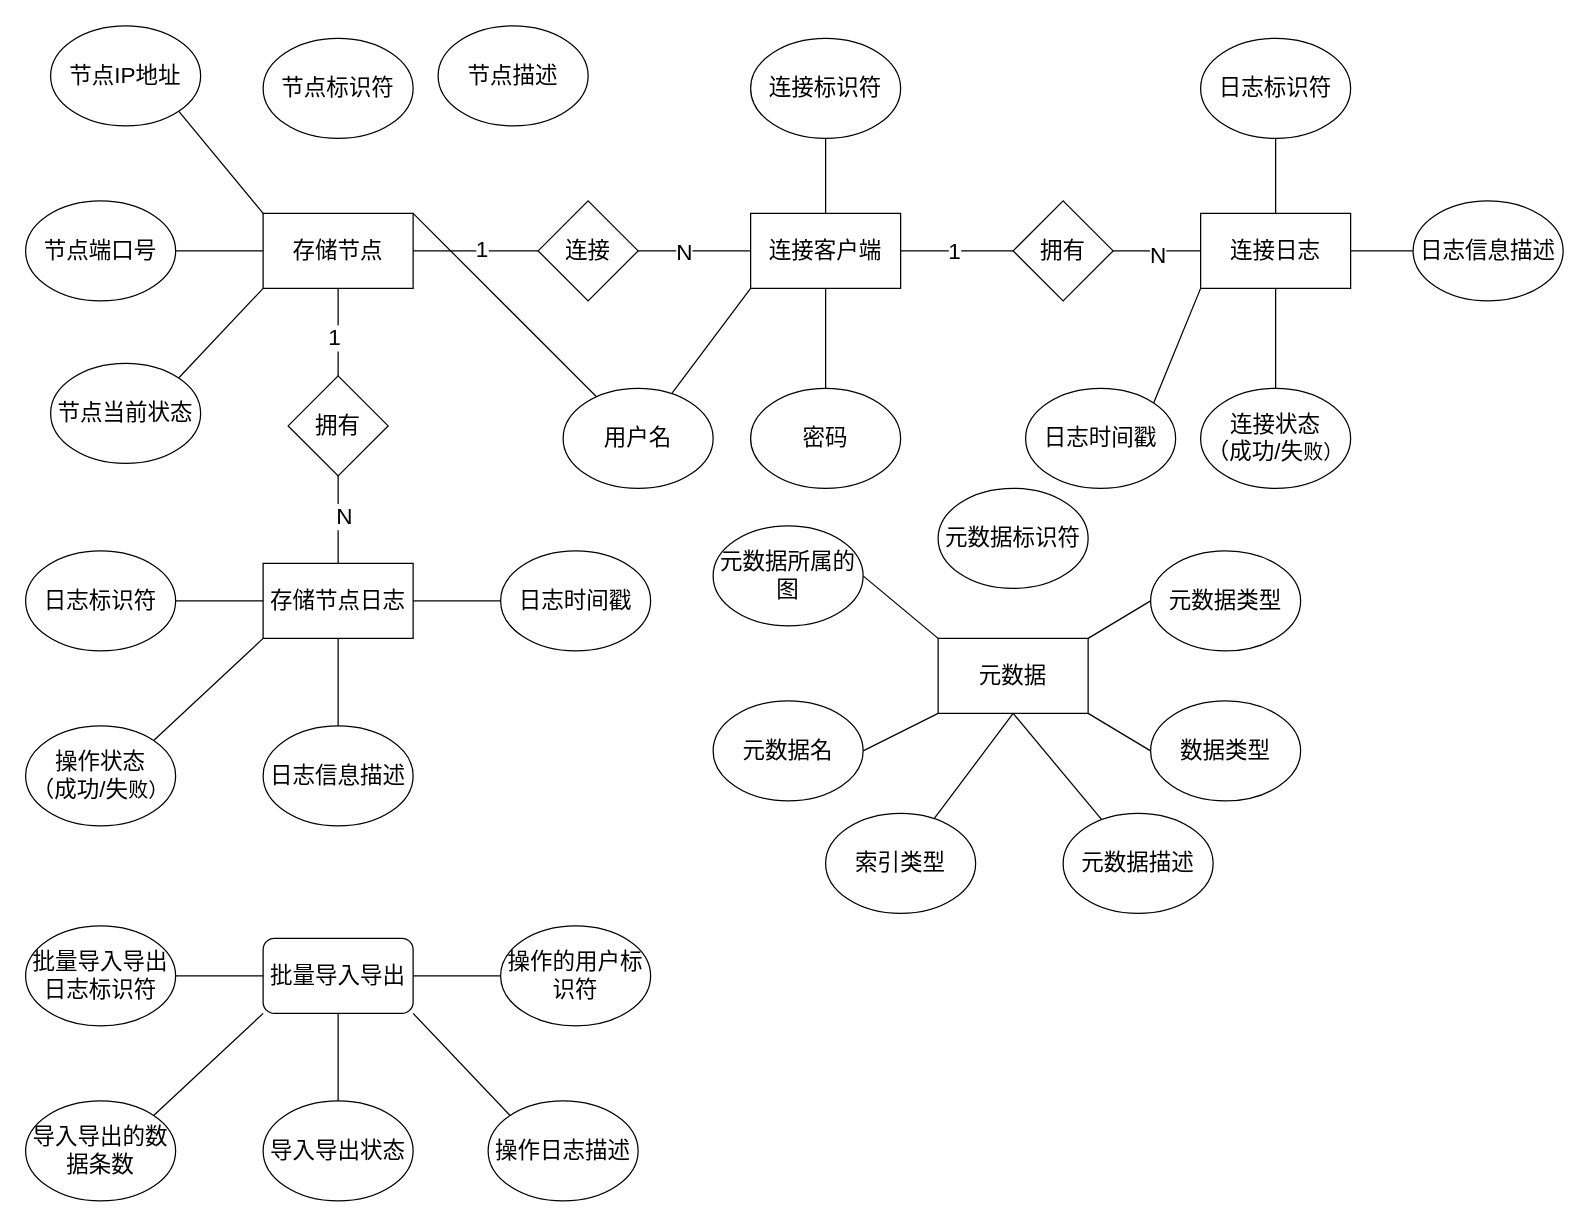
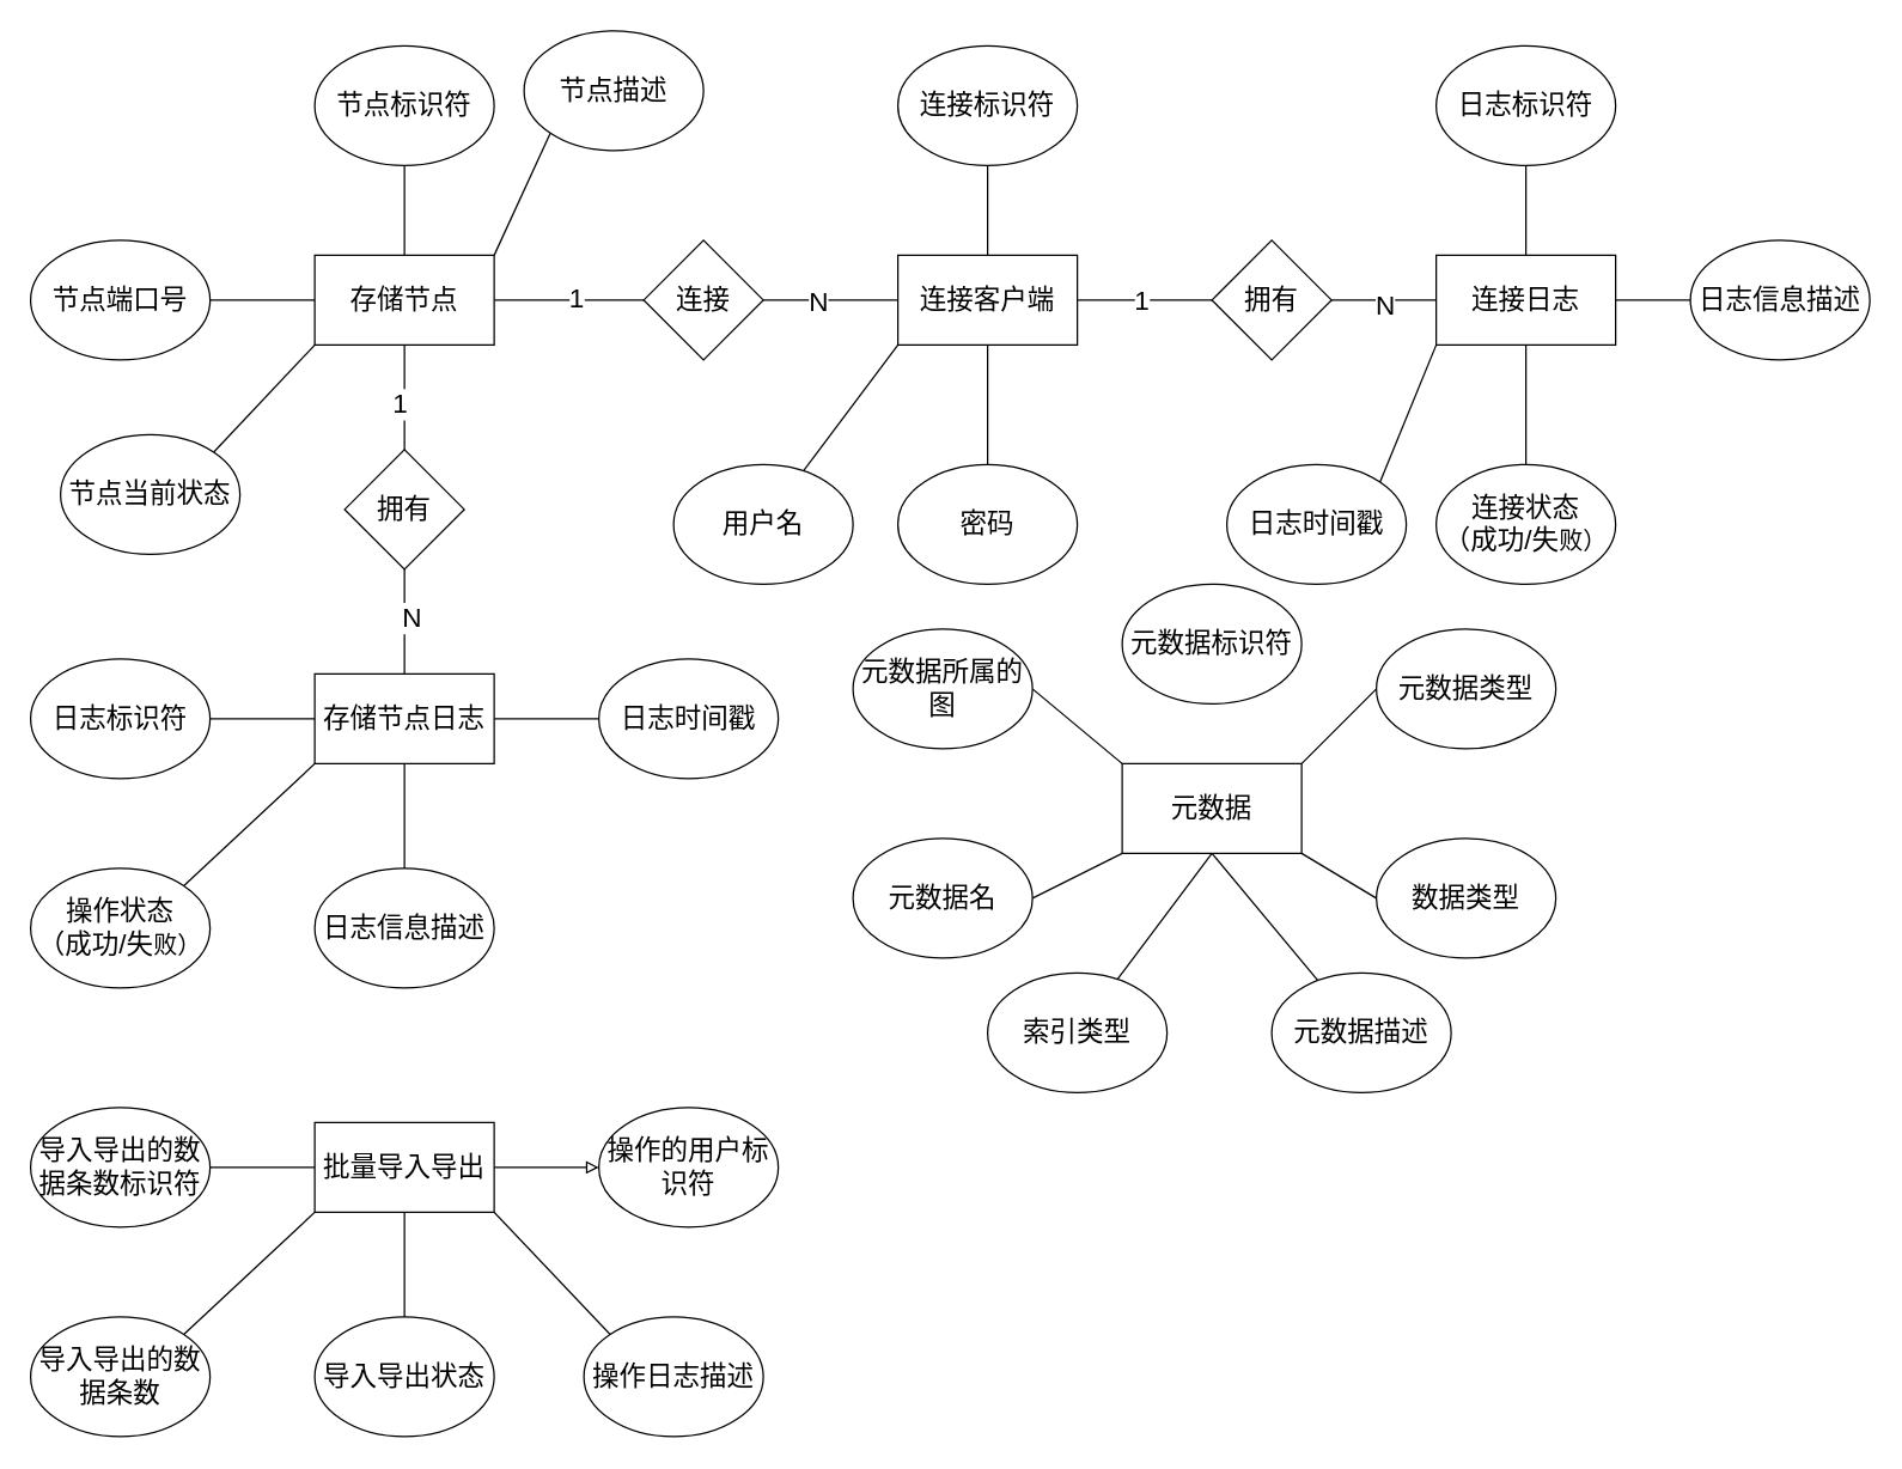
- <mxCell id="14" value="&lt;font style=&quot;font-size: 18px;&quot;&gt;节点IP地址&lt;/font&gt;" style="ellipse;whiteSpace=wrap;html=1;" parent="1" vertex="1"><mxGeometry x="40" y="20" width="120" height="80" as="geometry" /></mxCell>
- <mxCell id="7" style="rounded=0;orthogonalLoop=1;jettySize=auto;html=1;exitX=0;exitY=0;exitDx=0;exitDy=0;entryX=1;entryY=1;entryDx=0;entryDy=0;endArrow=none;endFill=0;" parent="1" source="11" target="14" edge="1"><mxGeometry relative="1" as="geometry" /></mxCell>
+ <mxCell id="2" style="edgeStyle=orthogonalEdgeStyle;rounded=0;orthogonalLoop=1;jettySize=auto;html=1;exitX=0.5;exitY=0;exitDx=0;exitDy=0;entryX=0.5;entryY=1;entryDx=0;entryDy=0;endArrow=none;endFill=0;" parent="1" source="11" target="12" edge="1"><mxGeometry relative="1" as="geometry" /></mxCell>
- <mxCell id="10" style="rounded=0;orthogonalLoop=1;jettySize=auto;html=1;exitX=1;exitY=0;exitDx=0;exitDy=0;endArrow=none;endFill=0;" parent="1" source="11" target="25" edge="1"><mxGeometry relative="1" as="geometry" /></mxCell>
+ <mxCell id="10" style="rounded=0;orthogonalLoop=1;jettySize=auto;html=1;exitX=1;exitY=0;exitDx=0;exitDy=0;entryX=0;entryY=1;entryDx=0;entryDy=0;endArrow=none;endFill=0;" parent="1" source="11" target="49" edge="1"><mxGeometry relative="1" as="geometry" /></mxCell>
- <mxCell id="62" value="&lt;font style=&quot;font-size: 18px;&quot;&gt;元数据类型&lt;/font&gt;" style="ellipse;whiteSpace=wrap;html=1;" vertex="1" parent="1"><mxGeometry x="920" y="440" width="120" height="80" as="geometry" /></mxCell>
+ <mxCell id="62" value="&lt;font style=&quot;font-size: 18px;&quot;&gt;元数据类型&lt;/font&gt;" style="ellipse;whiteSpace=wrap;html=1;" vertex="1" parent="1"><mxGeometry x="920" y="420" width="120" height="80" as="geometry" /></mxCell>
- <mxCell id="73" value="&lt;div&gt;&lt;font style=&quot;font-size: 18px;&quot;&gt;&lt;font style=&quot;&quot;&gt;批量导入导出日志&lt;/font&gt;&lt;span style=&quot;background-color: initial;&quot;&gt;标识符&lt;/span&gt;&lt;/font&gt;&lt;/div&gt;" style="ellipse;whiteSpace=wrap;html=1;" vertex="1" parent="1"><mxGeometry x="20" y="740" width="120" height="80" as="geometry" /></mxCell>
+ <mxCell id="73" value="&lt;div&gt;&lt;font style=&quot;font-size: 18px;&quot;&gt;&lt;font style=&quot;&quot;&gt;导入导出的数据条数&lt;/font&gt;&lt;span style=&quot;background-color: initial;&quot;&gt;标识符&lt;/span&gt;&lt;/font&gt;&lt;/div&gt;" style="ellipse;whiteSpace=wrap;html=1;" vertex="1" parent="1"><mxGeometry x="20" y="740" width="120" height="80" as="geometry" /></mxCell>
- <mxCell id="71" value="&lt;font style=&quot;font-size: 18px;&quot;&gt;批量导入导出&lt;/font&gt;" style="whiteSpace=wrap;html=1;rounded=1;" vertex="1" parent="1"><mxGeometry x="210" y="750" width="120" height="60" as="geometry" /></mxCell>
+ <mxCell id="71" value="&lt;font style=&quot;font-size: 18px;&quot;&gt;批量导入导出&lt;/font&gt;" style="rounded=0;whiteSpace=wrap;html=1;" vertex="1" parent="1"><mxGeometry x="210" y="750" width="120" height="60" as="geometry" /></mxCell>
- <mxCell id="67" style="edgeStyle=orthogonalEdgeStyle;rounded=0;orthogonalLoop=1;jettySize=auto;html=1;exitX=1;exitY=0.5;exitDx=0;exitDy=0;endArrow=none;endFill=0;" edge="1" source="71" target="74" parent="1"><mxGeometry relative="1" as="geometry" /></mxCell>
+ <mxCell id="67" style="edgeStyle=orthogonalEdgeStyle;rounded=0;orthogonalLoop=1;jettySize=auto;html=1;exitX=1;exitY=0.5;exitDx=0;exitDy=0;endArrow=block;endFill=0;" edge="1" source="71" target="74" parent="1"><mxGeometry relative="1" as="geometry" /></mxCell>
